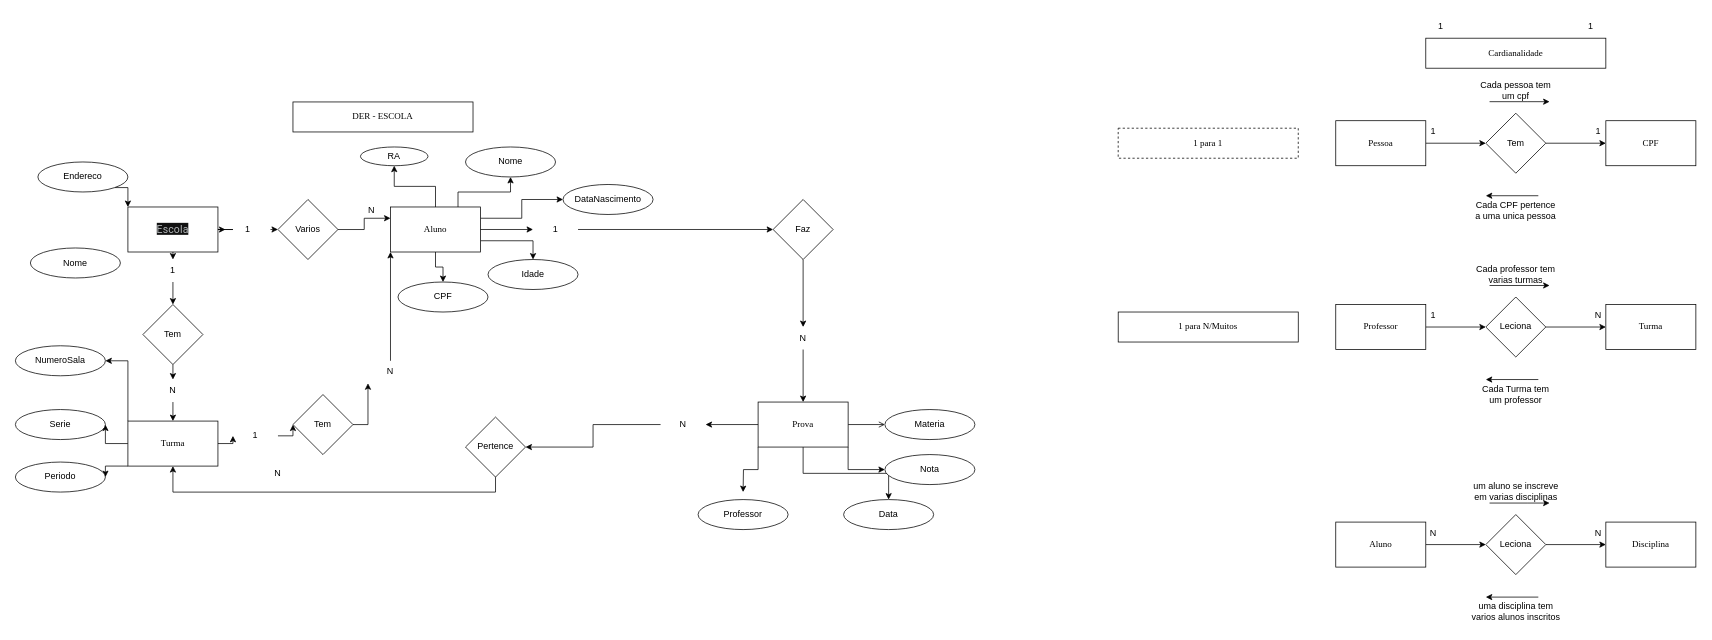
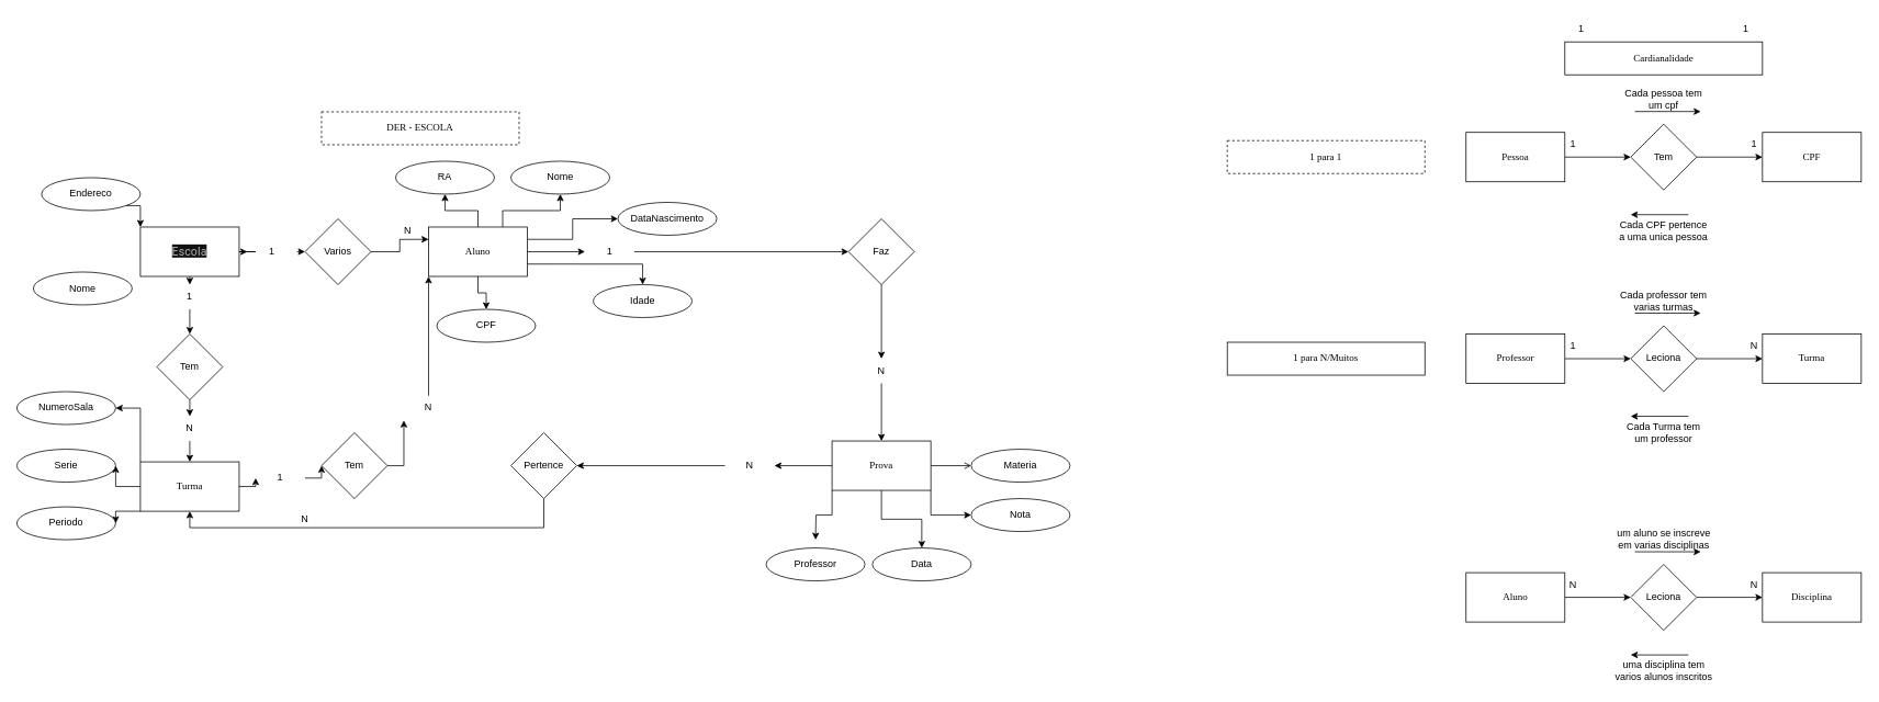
- <mxCell id="2" value="&lt;font face=&quot;Verdana&quot;&gt;DER - ESCOLA&lt;/font&gt;" style="rounded=0;whiteSpace=wrap;html=1;hachureGap=4;fontFamily=Architects Daughter;fontSource=https%3A%2F%2Ffonts.googleapis.com%2Fcss%3Ffamily%3DArchitects%2BDaughter;labelBackgroundColor=none;" vertex="1" parent="1"><mxGeometry x="390" y="135.36" width="240" height="40" as="geometry" /></mxCell>
+ <mxCell id="2" value="&lt;font face=&quot;Verdana&quot;&gt;DER - ESCOLA&lt;/font&gt;" style="rounded=0;whiteSpace=wrap;html=1;hachureGap=4;fontFamily=Architects Daughter;fontSource=https%3A%2F%2Ffonts.googleapis.com%2Fcss%3Ffamily%3DArchitects%2BDaughter;labelBackgroundColor=none;dashed=1;" vertex="1" parent="1"><mxGeometry x="390" y="135.36" width="240" height="40" as="geometry" /></mxCell>
- <mxCell id="30" value="RA" style="ellipse;whiteSpace=wrap;html=1;labelBackgroundColor=none;" vertex="1" parent="1"><mxGeometry x="480" y="195.36" width="90" height="25" as="geometry" /></mxCell>
+ <mxCell id="30" value="RA" style="ellipse;whiteSpace=wrap;html=1;labelBackgroundColor=none;" vertex="1" parent="1"><mxGeometry x="480" y="195.36" width="120" height="40" as="geometry" /></mxCell>
- <mxCell id="33" value="Idade" style="ellipse;whiteSpace=wrap;html=1;labelBackgroundColor=none;" vertex="1" parent="1"><mxGeometry x="650" y="345.36" width="120" height="40" as="geometry" /></mxCell>
+ <mxCell id="33" value="Idade" style="ellipse;whiteSpace=wrap;html=1;labelBackgroundColor=none;" vertex="1" parent="1"><mxGeometry x="720" y="345.36" width="120" height="40" as="geometry" /></mxCell>
- <mxCell id="38" value="NumeroSala" style="ellipse;whiteSpace=wrap;html=1;labelBackgroundColor=none;" vertex="1" parent="1"><mxGeometry x="20" y="460.36" width="120" height="40" as="geometry" /></mxCell>
+ <mxCell id="38" value="NumeroSala" style="ellipse;whiteSpace=wrap;html=1;labelBackgroundColor=none;" vertex="1" parent="1"><mxGeometry x="20" y="475.36" width="120" height="40" as="geometry" /></mxCell>
- <mxCell id="46" value="Pertence" style="rhombus;whiteSpace=wrap;html=1;labelBackgroundColor=none;" vertex="1" parent="1"><mxGeometry x="620" y="555.36" width="80" height="80" as="geometry" /></mxCell>
+ <mxCell id="46" value="Pertence" style="rhombus;whiteSpace=wrap;html=1;labelBackgroundColor=none;" vertex="1" parent="1"><mxGeometry x="620" y="525.36" width="80" height="80" as="geometry" /></mxCell>
- <mxCell id="42" value="Data" style="ellipse;whiteSpace=wrap;html=1;labelBackgroundColor=none;" vertex="1" parent="1"><mxGeometry x="1124" y="665.36" width="120" height="40" as="geometry" /></mxCell>
+ <mxCell id="42" value="Data" style="ellipse;whiteSpace=wrap;html=1;labelBackgroundColor=none;" vertex="1" parent="1"><mxGeometry x="1059" y="665.36" width="120" height="40" as="geometry" /></mxCell>
